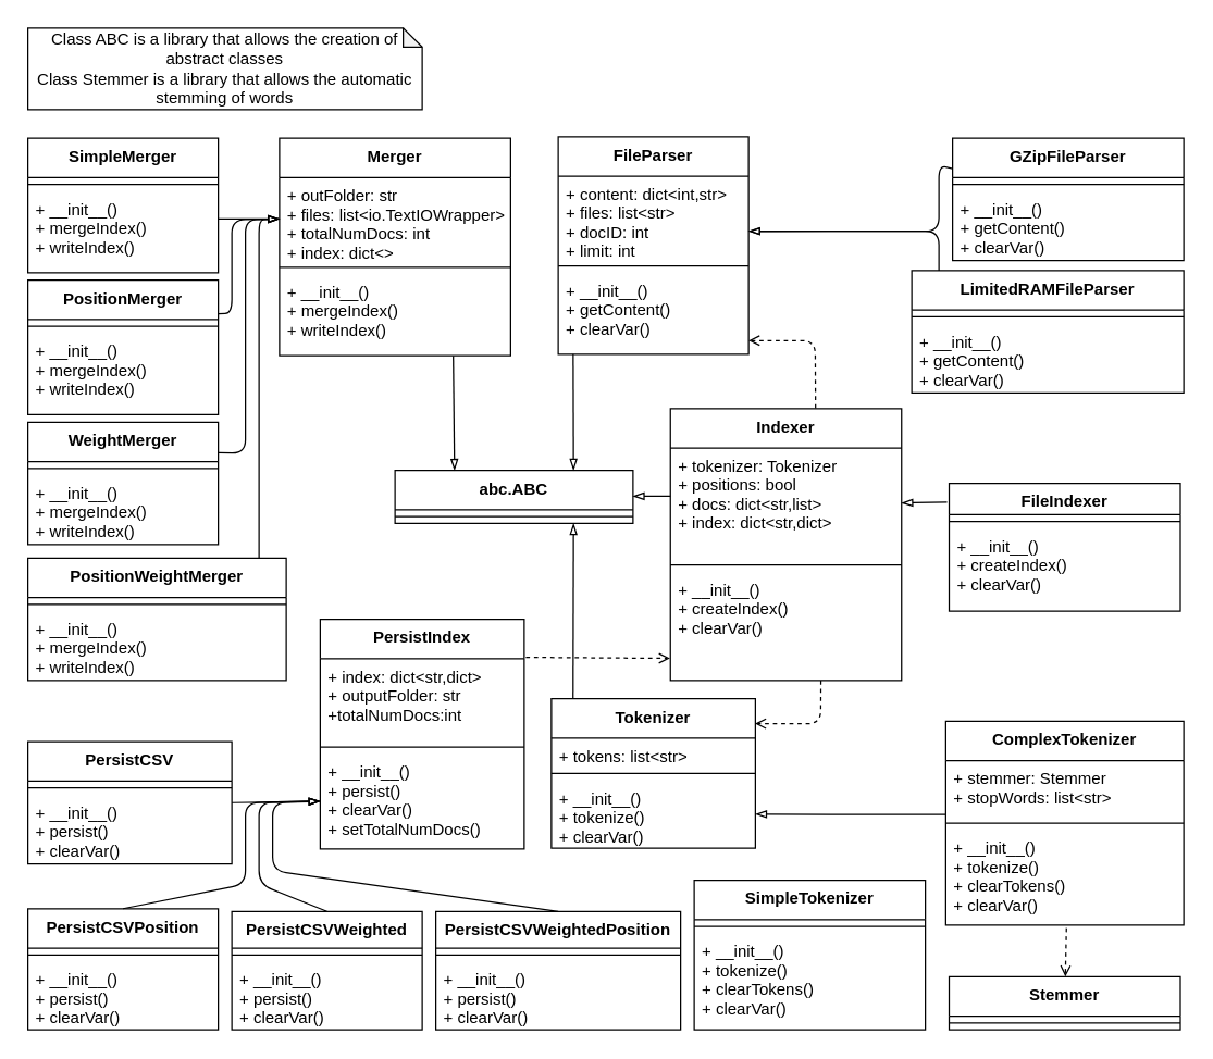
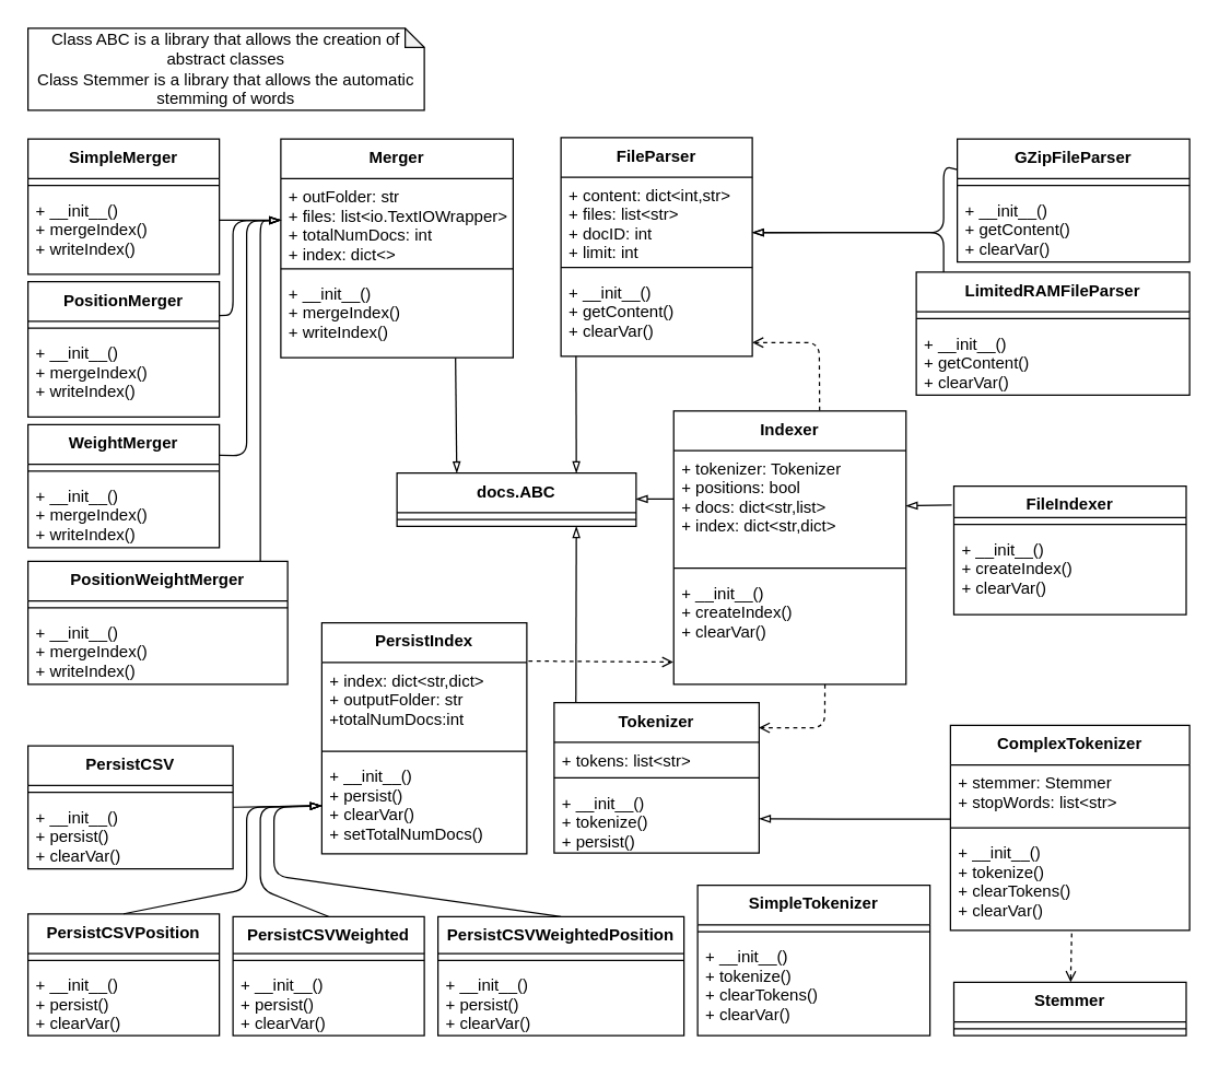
- <mxCell id="13" value="abc.ABC" style="swimlane;fontStyle=1;align=center;verticalAlign=top;childLayout=stackLayout;horizontal=1;startSize=29;horizontalStack=0;resizeParent=1;resizeParentMax=0;resizeLast=0;collapsible=1;marginBottom=0;" parent="1" vertex="1"><mxGeometry x="290" y="345.5" width="175" height="39" as="geometry" /></mxCell>
+ <mxCell id="13" value="docs.ABC" style="swimlane;fontStyle=1;align=center;verticalAlign=top;childLayout=stackLayout;horizontal=1;startSize=29;horizontalStack=0;resizeParent=1;resizeParentMax=0;resizeLast=0;collapsible=1;marginBottom=0;" parent="1" vertex="1"><mxGeometry x="290" y="345.5" width="175" height="39" as="geometry" /></mxCell>
- <mxCell id="85" value="+ __init__()&#10;+ tokenize()&#10;+ clearVar()&#10;&#10;" style="text;strokeColor=none;fillColor=none;align=left;verticalAlign=top;spacingLeft=4;spacingRight=4;overflow=hidden;rotatable=0;points=[[0,0.5],[1,0.5]];portConstraint=eastwest;" parent="82" vertex="1"><mxGeometry y="60" width="150" height="50" as="geometry" /></mxCell>
+ <mxCell id="85" value="+ __init__()&#10;+ tokenize()&#10;+ persist()&#10;&#10;" style="text;strokeColor=none;fillColor=none;align=left;verticalAlign=top;spacingLeft=4;spacingRight=4;overflow=hidden;rotatable=0;points=[[0,0.5],[1,0.5]];portConstraint=eastwest;" parent="82" vertex="1"><mxGeometry y="60" width="150" height="50" as="geometry" /></mxCell>
